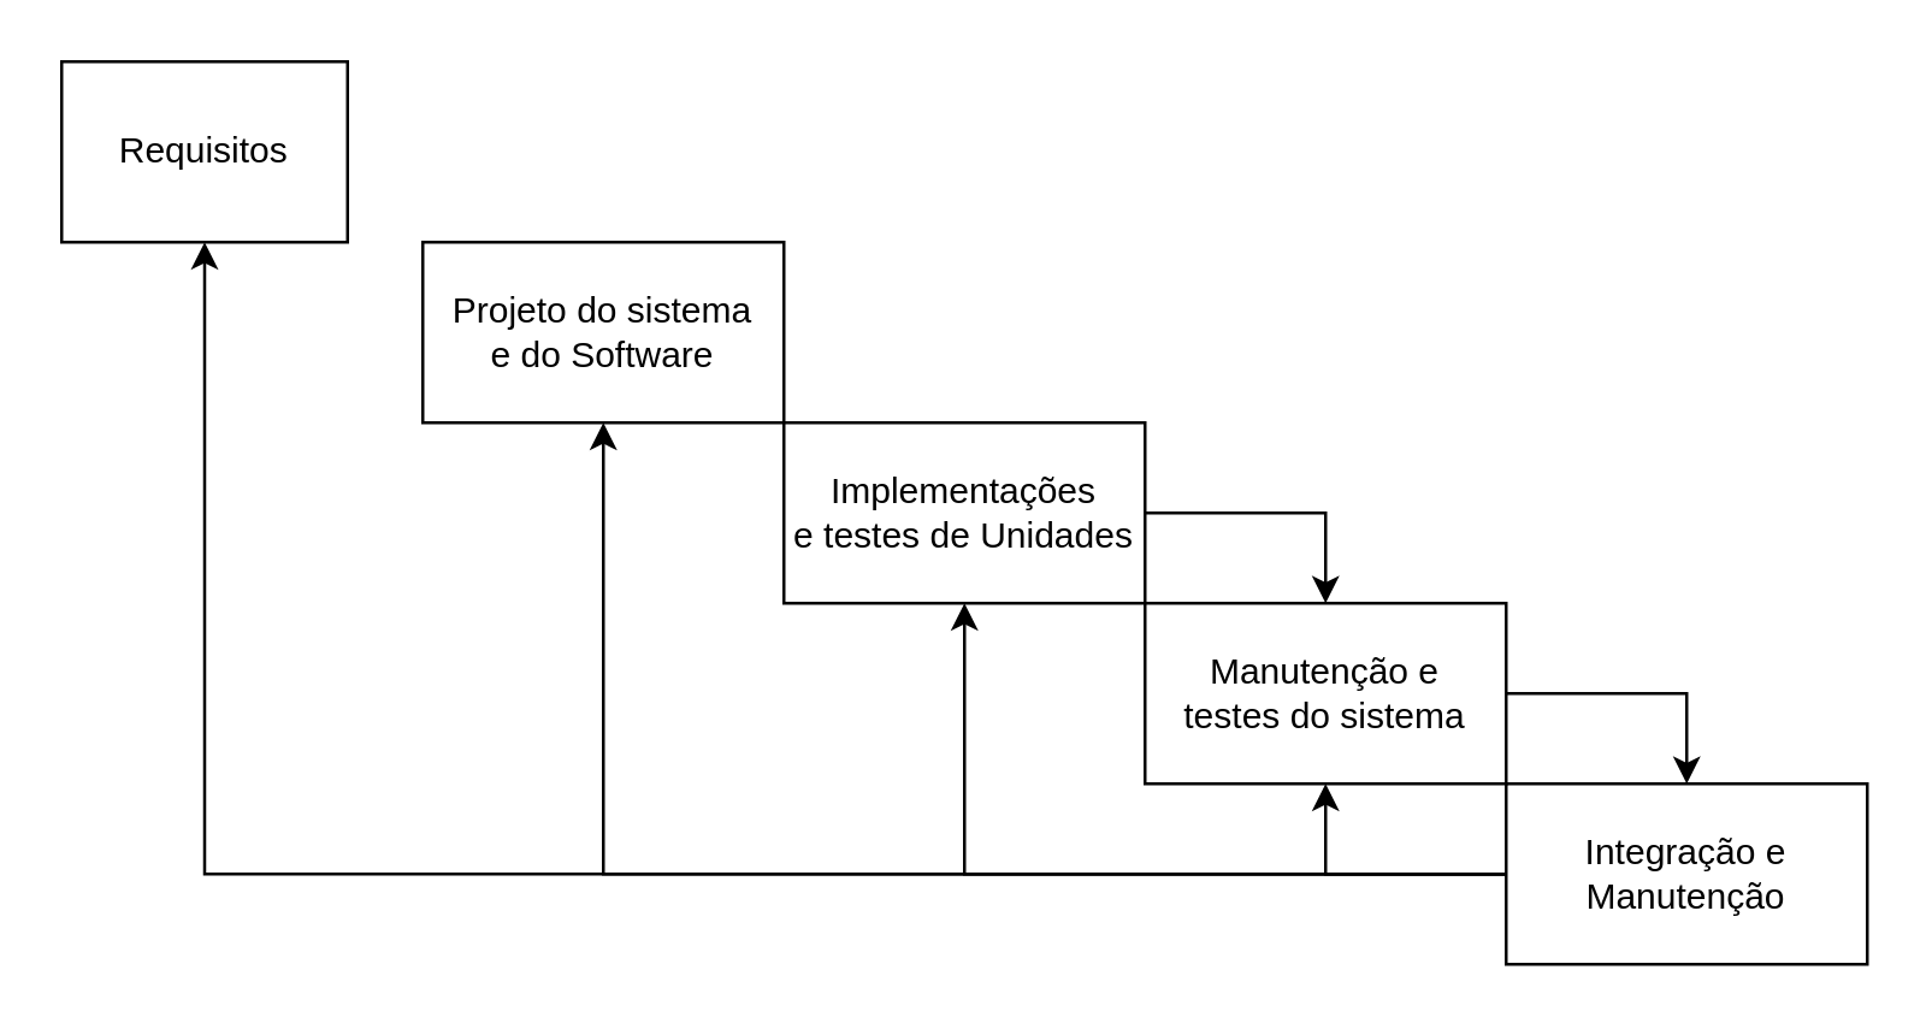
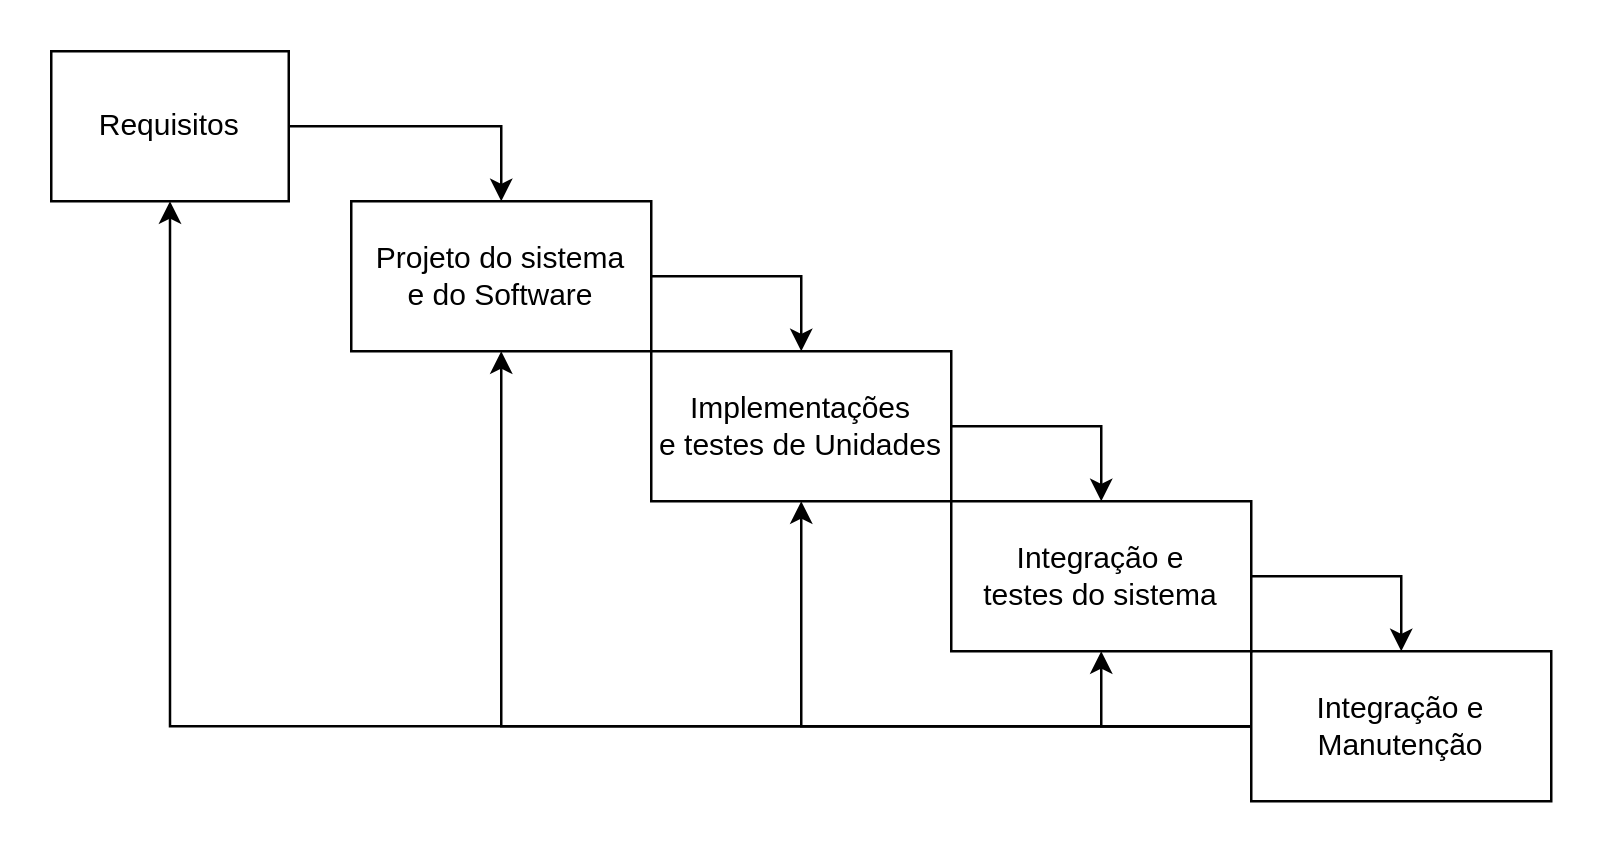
+ <mxCell id="2" style="edgeStyle=orthogonalEdgeStyle;rounded=0;orthogonalLoop=1;jettySize=auto;html=1;exitX=1;exitY=0.5;exitDx=0;exitDy=0;entryX=0.5;entryY=0;entryDx=0;entryDy=0;" edge="1" parent="1" source="3" target="7"><mxGeometry relative="1" as="geometry" /></mxCell>
+ <mxCell id="6" style="edgeStyle=orthogonalEdgeStyle;rounded=0;orthogonalLoop=1;jettySize=auto;html=1;exitX=1;exitY=0.5;exitDx=0;exitDy=0;entryX=0.5;entryY=0;entryDx=0;entryDy=0;" edge="1" parent="1" source="7" target="9"><mxGeometry relative="1" as="geometry" /></mxCell>
- <mxCell id="11" value="Manutenção e&lt;div&gt;testes do sistema&lt;/div&gt;" style="rounded=0;whiteSpace=wrap;html=1;" vertex="1" parent="1"><mxGeometry x="380" y="200" width="120" height="60" as="geometry" /></mxCell>
+ <mxCell id="11" value="Integração e&lt;div&gt;testes do sistema&lt;/div&gt;" style="rounded=0;whiteSpace=wrap;html=1;" vertex="1" parent="1"><mxGeometry x="380" y="200" width="120" height="60" as="geometry" /></mxCell>
